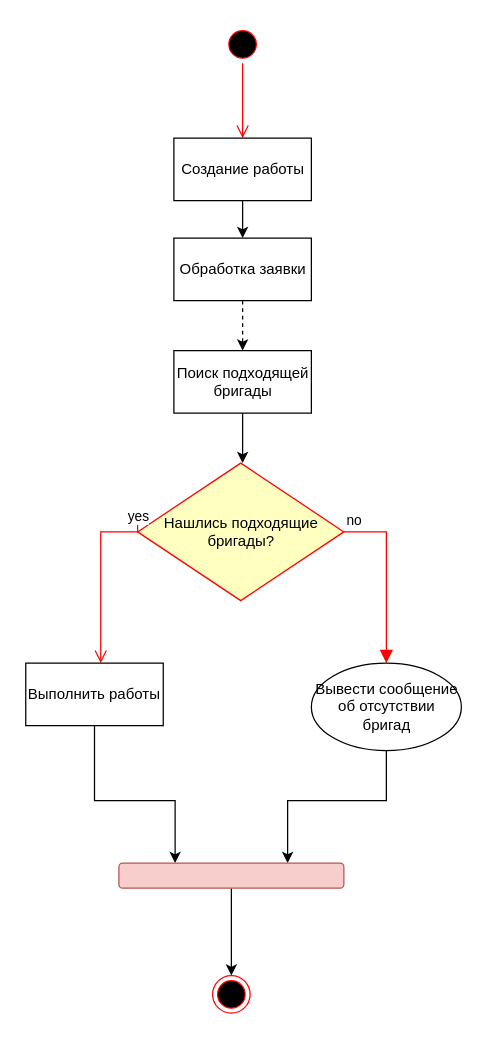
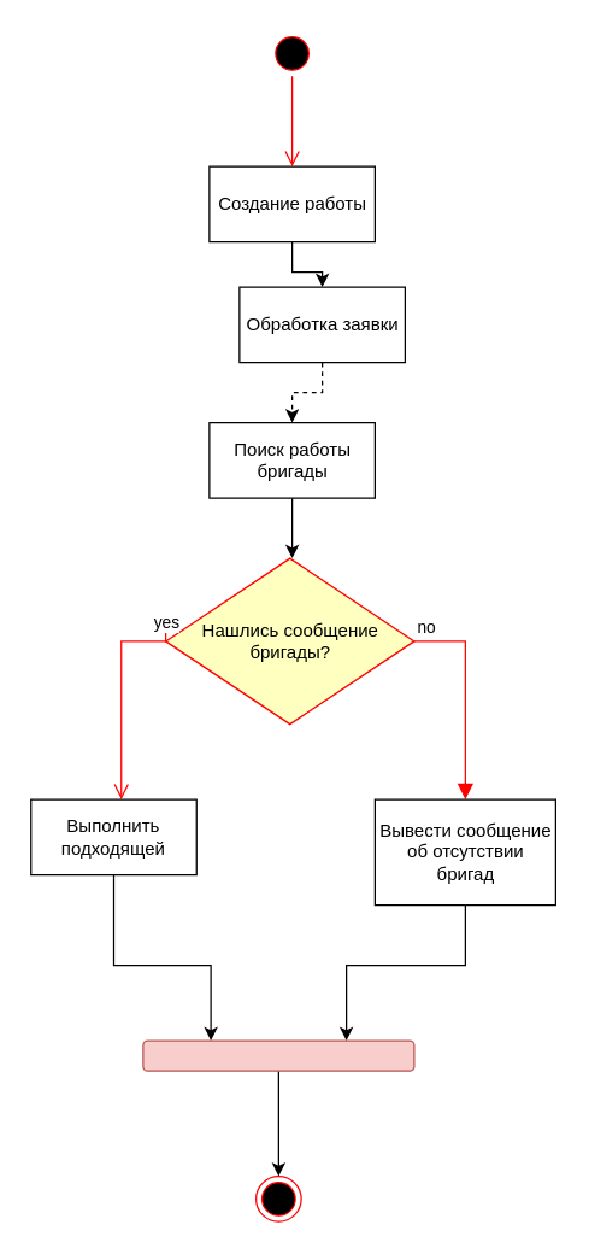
- <mxCell id="7" value="Обработка заявки" style="html=1;whiteSpace=wrap;" parent="1" vertex="1"><mxGeometry x="138.5" y="190" width="110" height="50" as="geometry" /></mxCell>
+ <mxCell id="7" value="Обработка заявки" style="html=1;whiteSpace=wrap;" parent="1" vertex="1"><mxGeometry x="158.5" y="190" width="110" height="50" as="geometry" /></mxCell>
- <mxCell id="9" value="Поиск подходящей бригады" style="html=1;whiteSpace=wrap;" parent="1" vertex="1"><mxGeometry x="138.5" y="280" width="110" height="50" as="geometry" /></mxCell>
+ <mxCell id="9" value="Поиск работы бригады" style="html=1;whiteSpace=wrap;" parent="1" vertex="1"><mxGeometry x="138.5" y="280" width="110" height="50" as="geometry" /></mxCell>
- <mxCell id="10" value="Нашлись подходящие бригады?" style="rhombus;whiteSpace=wrap;html=1;fontColor=#000000;fillColor=#ffffc0;strokeColor=#ff0000;" parent="1" vertex="1"><mxGeometry x="109.5" y="370" width="165" height="110" as="geometry" /></mxCell>
+ <mxCell id="10" value="Нашлись сообщение бригады?" style="rhombus;whiteSpace=wrap;html=1;fontColor=#000000;fillColor=#ffffc0;strokeColor=#ff0000;" parent="1" vertex="1"><mxGeometry x="109.5" y="370" width="165" height="110" as="geometry" /></mxCell>
- <mxCell id="14" value="Выполнить работы" style="html=1;whiteSpace=wrap;" parent="1" vertex="1"><mxGeometry x="20" y="530" width="110" height="50" as="geometry" /></mxCell>
+ <mxCell id="14" value="Выполнить подходящей" style="html=1;whiteSpace=wrap;" parent="1" vertex="1"><mxGeometry x="20" y="530" width="110" height="50" as="geometry" /></mxCell>
- <mxCell id="16" value="Вывести сообщение об отсутствии бригад" style="ellipse;html=1;whiteSpace=wrap;" parent="1" vertex="1"><mxGeometry x="248.5" y="530" width="120" height="70" as="geometry" /></mxCell>
+ <mxCell id="16" value="Вывести сообщение об отсутствии бригад" style="html=1;whiteSpace=wrap;" parent="1" vertex="1"><mxGeometry x="248.5" y="530" width="120" height="70" as="geometry" /></mxCell>
